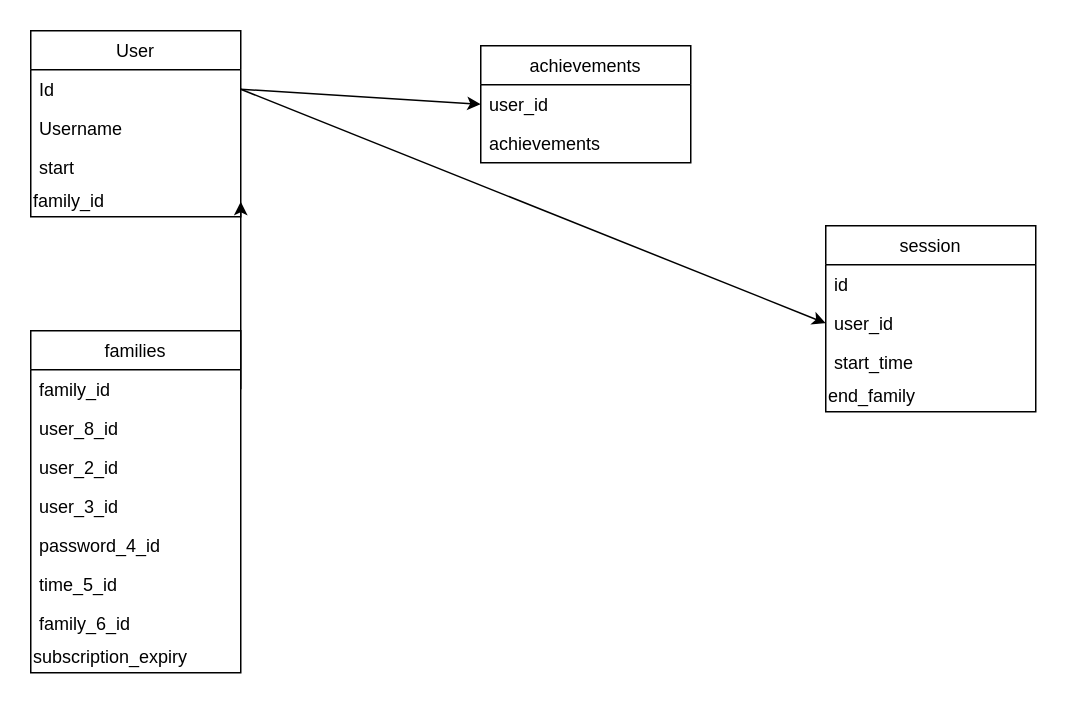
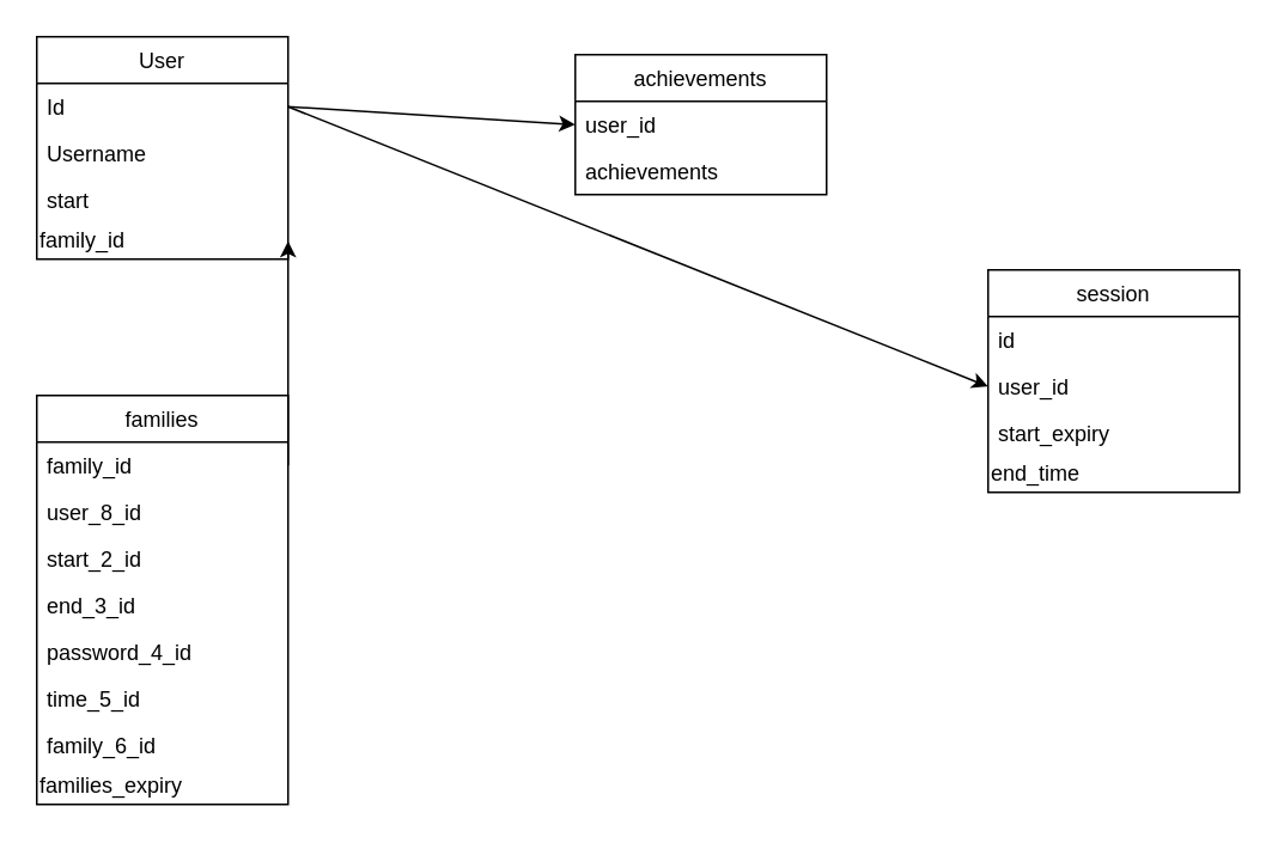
- <mxCell id="14" value="start_time" style="text;strokeColor=none;fillColor=none;align=left;verticalAlign=top;spacingLeft=4;spacingRight=4;overflow=hidden;rotatable=0;points=[[0,0.5],[1,0.5]];portConstraint=eastwest;" vertex="1" parent="11"><mxGeometry y="78" width="140" height="26" as="geometry" /></mxCell>
+ <mxCell id="14" value="start_expiry" style="text;strokeColor=none;fillColor=none;align=left;verticalAlign=top;spacingLeft=4;spacingRight=4;overflow=hidden;rotatable=0;points=[[0,0.5],[1,0.5]];portConstraint=eastwest;" vertex="1" parent="11"><mxGeometry y="78" width="140" height="26" as="geometry" /></mxCell>
- <mxCell id="15" value="end_family" style="text;html=1;strokeColor=none;fillColor=none;align=left;verticalAlign=middle;whiteSpace=wrap;rounded=0;" vertex="1" parent="11"><mxGeometry y="104" width="140" height="20" as="geometry" /></mxCell>
+ <mxCell id="15" value="end_time" style="text;html=1;strokeColor=none;fillColor=none;align=left;verticalAlign=middle;whiteSpace=wrap;rounded=0;" vertex="1" parent="11"><mxGeometry y="104" width="140" height="20" as="geometry" /></mxCell>
- <mxCell id="19" value="user_2_id" style="text;strokeColor=none;fillColor=none;align=left;verticalAlign=top;spacingLeft=4;spacingRight=4;overflow=hidden;rotatable=0;points=[[0,0.5],[1,0.5]];portConstraint=eastwest;" vertex="1" parent="16"><mxGeometry y="78" width="140" height="26" as="geometry" /></mxCell>
+ <mxCell id="19" value="start_2_id" style="text;strokeColor=none;fillColor=none;align=left;verticalAlign=top;spacingLeft=4;spacingRight=4;overflow=hidden;rotatable=0;points=[[0,0.5],[1,0.5]];portConstraint=eastwest;" vertex="1" parent="16"><mxGeometry y="78" width="140" height="26" as="geometry" /></mxCell>
- <mxCell id="20" value="user_3_id" style="text;strokeColor=none;fillColor=none;align=left;verticalAlign=top;spacingLeft=4;spacingRight=4;overflow=hidden;rotatable=0;points=[[0,0.5],[1,0.5]];portConstraint=eastwest;" vertex="1" parent="16"><mxGeometry y="104" width="140" height="26" as="geometry" /></mxCell>
+ <mxCell id="20" value="end_3_id" style="text;strokeColor=none;fillColor=none;align=left;verticalAlign=top;spacingLeft=4;spacingRight=4;overflow=hidden;rotatable=0;points=[[0,0.5],[1,0.5]];portConstraint=eastwest;" vertex="1" parent="16"><mxGeometry y="104" width="140" height="26" as="geometry" /></mxCell>
- <mxCell id="24" value="subscription_expiry" style="text;html=1;strokeColor=none;fillColor=none;align=left;verticalAlign=middle;whiteSpace=wrap;rounded=0;" vertex="1" parent="16"><mxGeometry y="208" width="140" height="20" as="geometry" /></mxCell>
+ <mxCell id="24" value="families_expiry" style="text;html=1;strokeColor=none;fillColor=none;align=left;verticalAlign=middle;whiteSpace=wrap;rounded=0;" vertex="1" parent="16"><mxGeometry y="208" width="140" height="20" as="geometry" /></mxCell>
